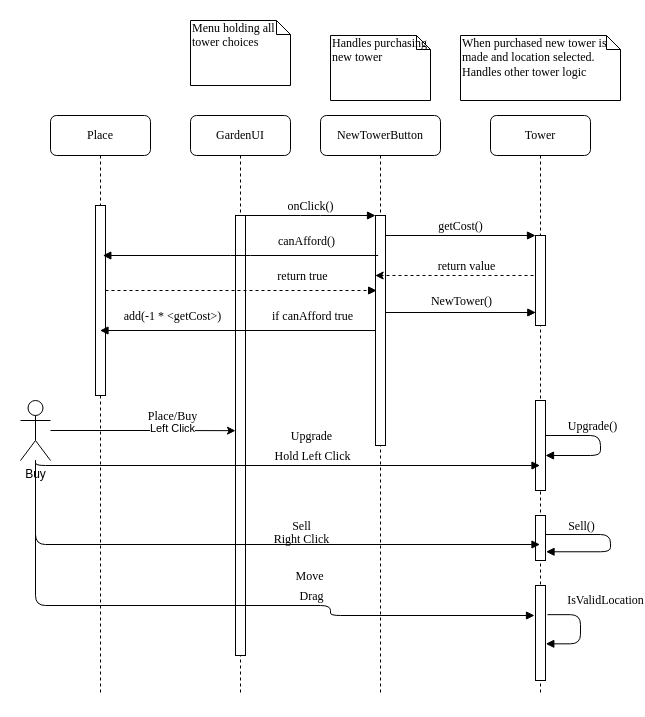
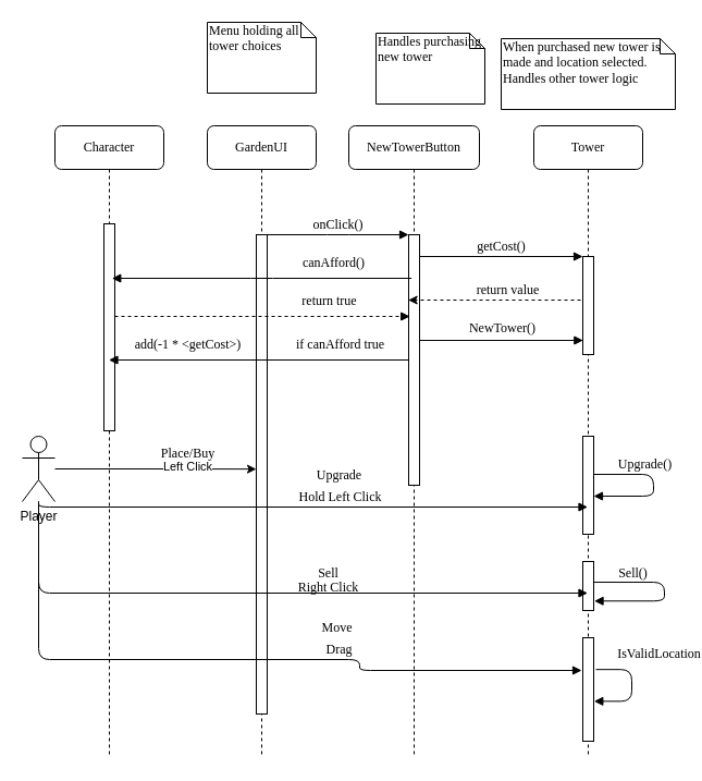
- <mxCell id="27" value="Handles purchasing new tower" style="shape=note;whiteSpace=wrap;html=1;size=14;verticalAlign=top;align=left;spacingTop=-6;rounded=0;shadow=0;comic=0;labelBackgroundColor=none;strokeWidth=1;fontFamily=Verdana;fontSize=12" parent="1" vertex="1"><mxGeometry x="330" width="100" height="65" as="geometry" y="35" /></mxCell>
+ <mxCell id="27" value="Handles purchasing new tower" style="shape=note;whiteSpace=wrap;html=1;size=14;verticalAlign=top;align=left;spacingTop=-6;rounded=0;shadow=0;comic=0;labelBackgroundColor=none;strokeWidth=1;fontFamily=Verdana;fontSize=12" parent="1" vertex="1"><mxGeometry x="345" y="30" width="100" height="65" as="geometry" /></mxCell>
- <mxCell id="20" value="Place" style="shape=umlLifeline;perimeter=lifelinePerimeter;whiteSpace=wrap;html=1;container=1;collapsible=0;recursiveResize=0;outlineConnect=0;rounded=1;shadow=0;comic=0;labelBackgroundColor=none;strokeWidth=1;fontFamily=Verdana;fontSize=12;align=center;" parent="1" vertex="1"><mxGeometry x="50" y="115" width="100" height="580" as="geometry" /></mxCell>
+ <mxCell id="20" value="Character" style="shape=umlLifeline;perimeter=lifelinePerimeter;whiteSpace=wrap;html=1;container=1;collapsible=0;recursiveResize=0;outlineConnect=0;rounded=1;shadow=0;comic=0;labelBackgroundColor=none;strokeWidth=1;fontFamily=Verdana;fontSize=12;align=center;" parent="1" vertex="1"><mxGeometry x="50" y="115" width="100" height="580" as="geometry" /></mxCell>
- <mxCell id="32" value="Buy" style="shape=umlActor;verticalLabelPosition=bottom;verticalAlign=top;html=1;outlineConnect=0;" vertex="1" parent="1"><mxGeometry x="20" y="400" width="30" height="60" as="geometry" /></mxCell>
+ <mxCell id="32" value="Player" style="shape=umlActor;verticalLabelPosition=bottom;verticalAlign=top;html=1;outlineConnect=0;" vertex="1" parent="1"><mxGeometry x="20" y="400" width="30" height="60" as="geometry" /></mxCell>
